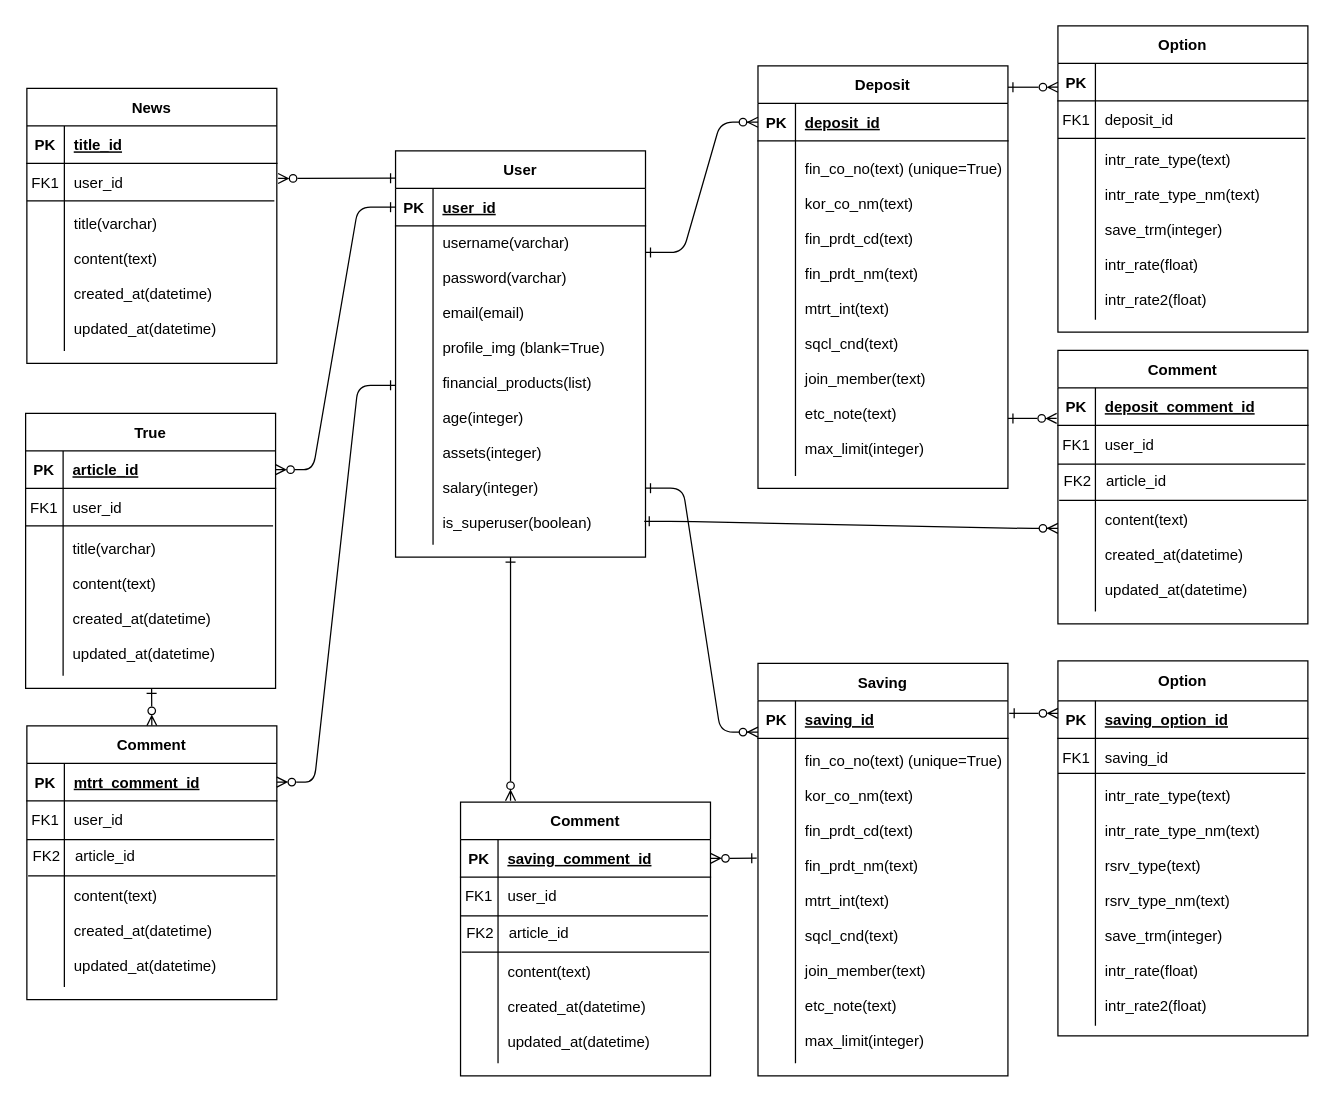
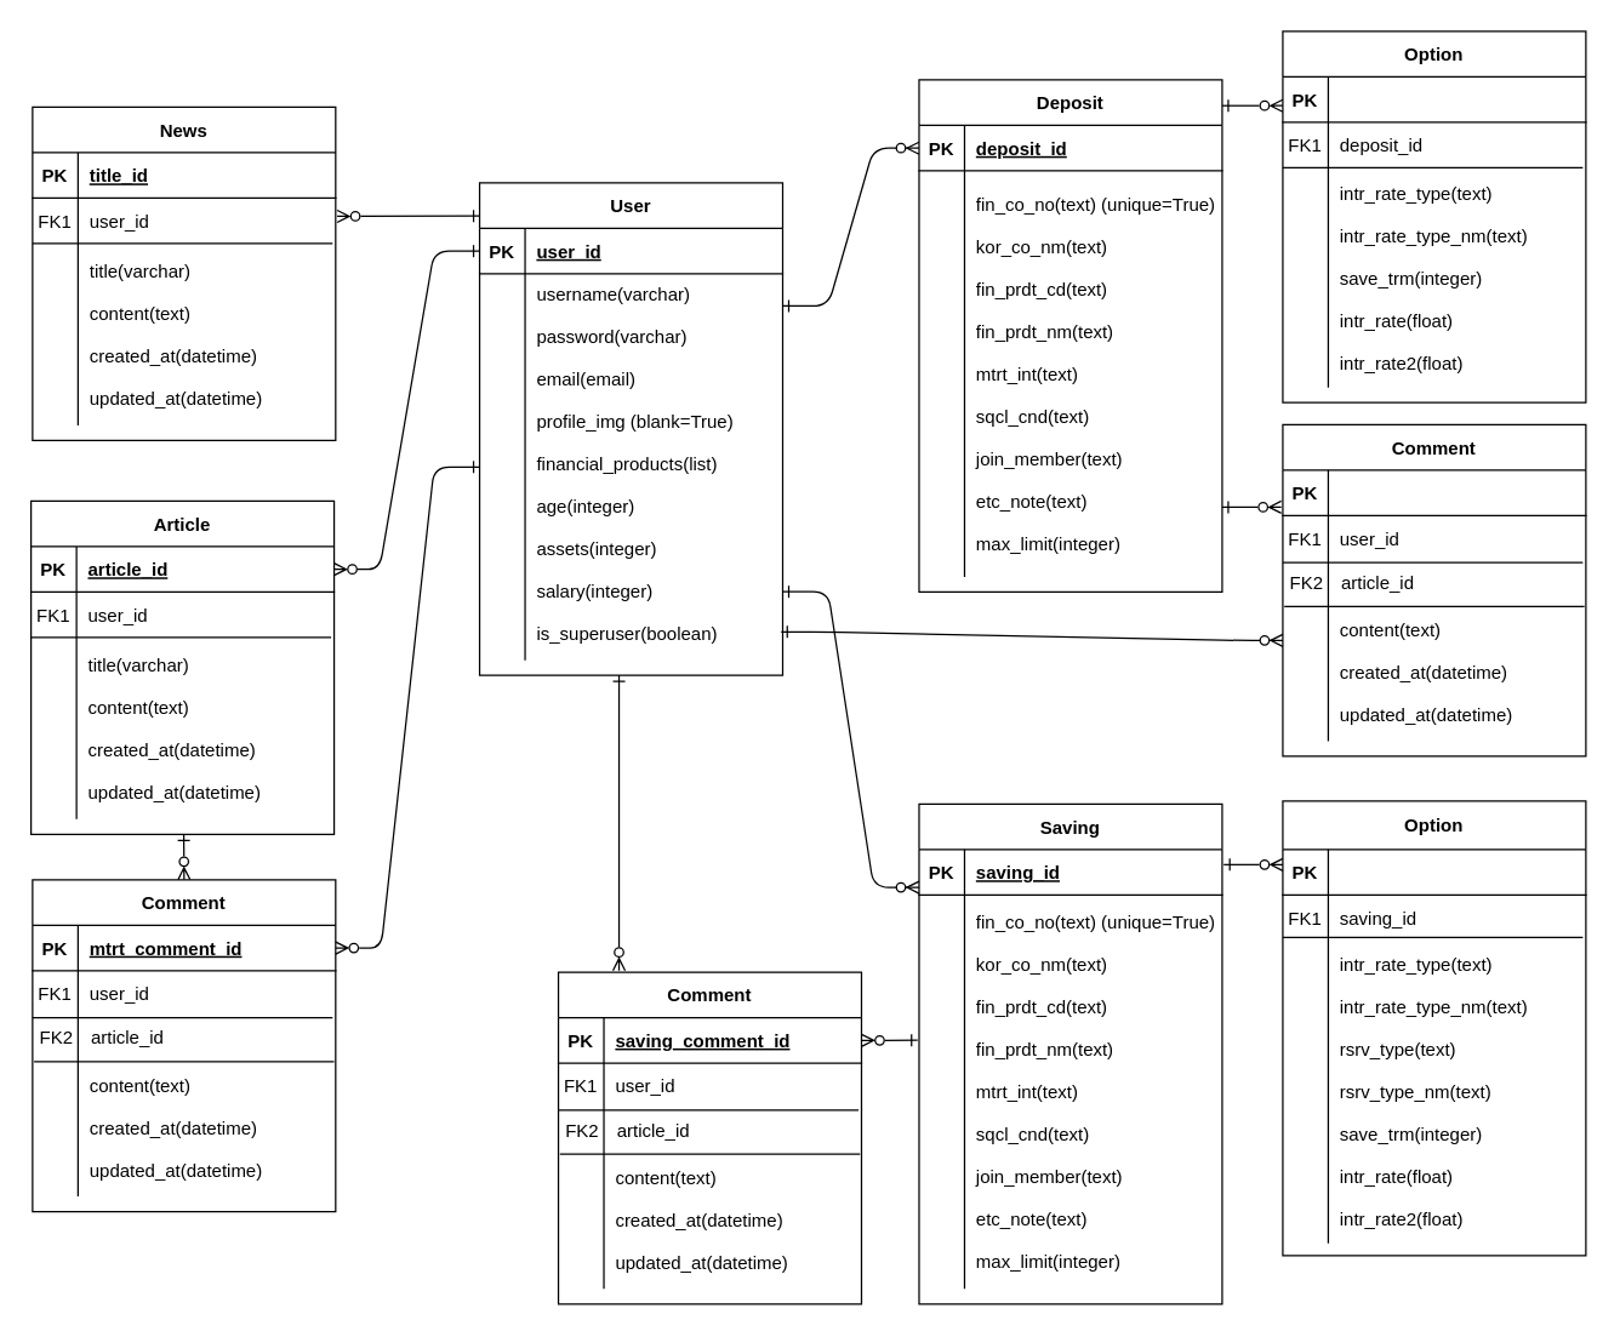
- <mxCell id="81" value="deposit_comment_id " style="shape=partialRectangle;overflow=hidden;connectable=0;fillColor=none;top=0;left=0;bottom=0;right=0;align=left;spacingLeft=6;fontStyle=5;" parent="79" vertex="1"><mxGeometry x="30" width="170" height="30" as="geometry"><mxRectangle width="170" height="30" as="alternateBounds" /></mxGeometry></mxCell>
- <mxCell id="27" value="True" style="shape=table;startSize=30;container=1;collapsible=1;childLayout=tableLayout;fixedRows=1;rowLines=0;fontStyle=1;align=center;resizeLast=1;" parent="1" vertex="1"><mxGeometry x="20" y="330" width="200" height="220" as="geometry" /></mxCell>
+ <mxCell id="27" value="Article" style="shape=table;startSize=30;container=1;collapsible=1;childLayout=tableLayout;fixedRows=1;rowLines=0;fontStyle=1;align=center;resizeLast=1;" parent="1" vertex="1"><mxGeometry x="20" y="330" width="200" height="220" as="geometry" /></mxCell>
- <mxCell id="96" value="saving_option_id " style="shape=partialRectangle;overflow=hidden;connectable=0;fillColor=none;top=0;left=0;bottom=0;right=0;align=left;spacingLeft=6;fontStyle=5;" parent="94" vertex="1"><mxGeometry x="30" width="170" height="30" as="geometry"><mxRectangle width="170" height="30" as="alternateBounds" /></mxGeometry></mxCell>
